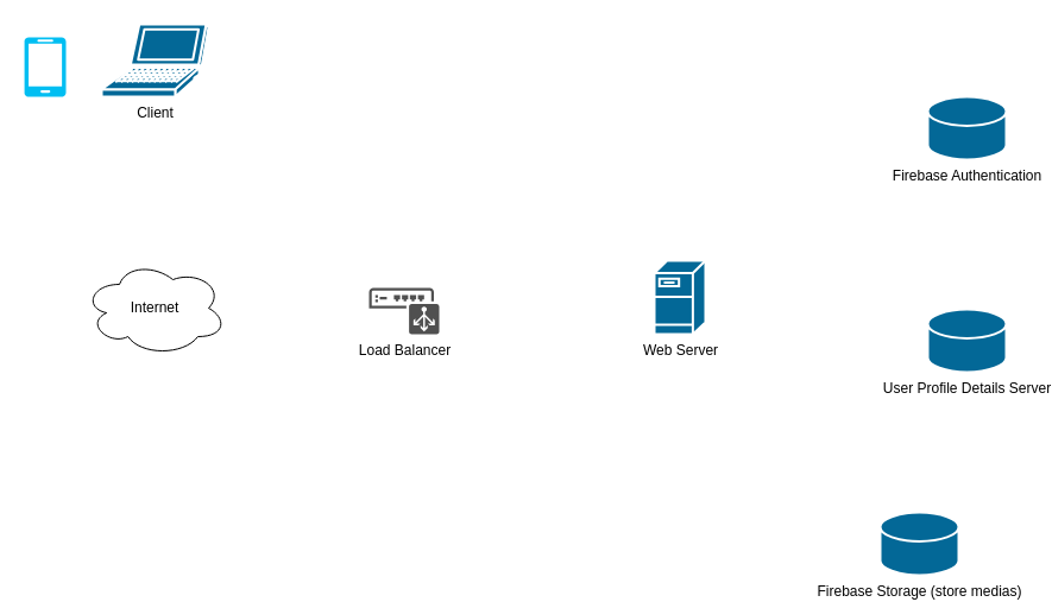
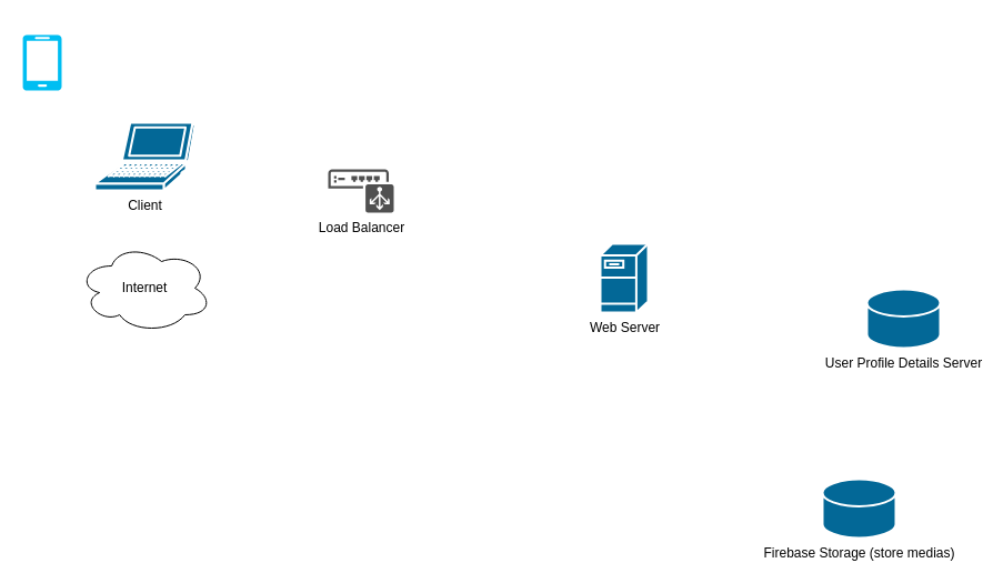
- <mxCell id="2" value="Client" style="shape=mxgraph.cisco.computers_and_peripherals.laptop;sketch=0;html=1;pointerEvents=1;dashed=0;fillColor=#036897;strokeColor=#ffffff;strokeWidth=2;verticalLabelPosition=bottom;verticalAlign=top;align=center;outlineConnect=0;" vertex="1" parent="1"><mxGeometry x="85" y="20" width="90" height="61" as="geometry" /></mxCell>
+ <mxCell id="2" value="Client" style="shape=mxgraph.cisco.computers_and_peripherals.laptop;sketch=0;html=1;pointerEvents=1;dashed=0;fillColor=#036897;strokeColor=#ffffff;strokeWidth=2;verticalLabelPosition=bottom;verticalAlign=top;align=center;outlineConnect=0;" vertex="1" parent="1"><mxGeometry x="85" y="110" width="90" height="61" as="geometry" /></mxCell>
- <mxCell id="5" value="Firebase Authentication" style="shape=mxgraph.cisco.storage.relational_database;sketch=0;html=1;pointerEvents=1;dashed=0;fillColor=#036897;strokeColor=#ffffff;strokeWidth=2;verticalLabelPosition=bottom;verticalAlign=top;align=center;outlineConnect=0;" vertex="1" parent="1"><mxGeometry x="780" y="81" width="66" height="53" as="geometry" /></mxCell>
- <mxCell id="4" value="Web Server" style="shape=mxgraph.cisco.servers.fileserver;sketch=0;html=1;pointerEvents=1;dashed=0;fillColor=#036897;strokeColor=#ffffff;strokeWidth=2;verticalLabelPosition=bottom;verticalAlign=top;align=center;outlineConnect=0;" vertex="1" parent="1"><mxGeometry x="550" y="219" width="43" height="62" as="geometry" /></mxCell>
+ <mxCell id="4" value="Web Server" style="shape=mxgraph.cisco.servers.fileserver;sketch=0;html=1;pointerEvents=1;dashed=0;fillColor=#036897;strokeColor=#ffffff;strokeWidth=2;verticalLabelPosition=bottom;verticalAlign=top;align=center;outlineConnect=0;" vertex="1" parent="1"><mxGeometry x="540" y="219" width="43" height="62" as="geometry" /></mxCell>
- <mxCell id="7" value="Load Balancer" style="sketch=0;pointerEvents=1;shadow=0;dashed=0;html=1;strokeColor=none;fillColor=#505050;labelPosition=center;verticalLabelPosition=bottom;verticalAlign=top;outlineConnect=0;align=center;shape=mxgraph.office.devices.load_balancer;" vertex="1" parent="1"><mxGeometry x="310" y="242" width="59" height="39" as="geometry" /></mxCell>
+ <mxCell id="7" value="Load Balancer" style="sketch=0;pointerEvents=1;shadow=0;dashed=0;html=1;strokeColor=none;fillColor=#505050;labelPosition=center;verticalLabelPosition=bottom;verticalAlign=top;outlineConnect=0;align=center;shape=mxgraph.office.devices.load_balancer;" vertex="1" parent="1"><mxGeometry x="295" y="152" width="59" height="39" as="geometry" /></mxCell>
